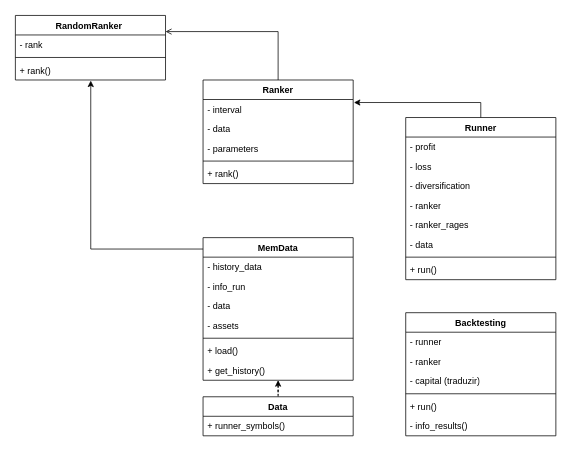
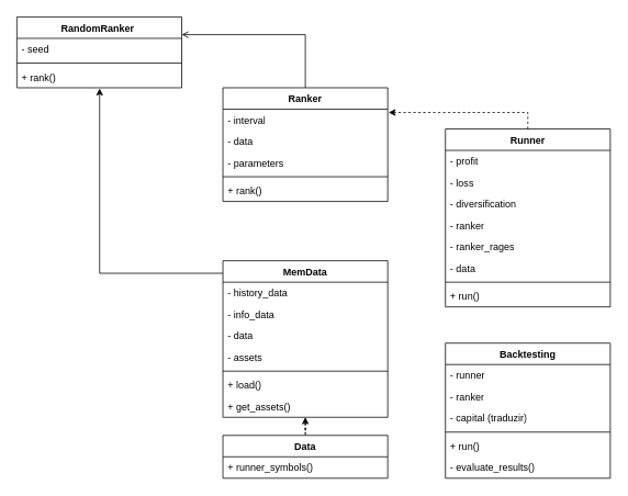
- <mxCell id="29" value="- rank" style="text;strokeColor=none;fillColor=none;align=left;verticalAlign=top;spacingLeft=4;spacingRight=4;overflow=hidden;rotatable=0;points=[[0,0.5],[1,0.5]];portConstraint=eastwest;whiteSpace=wrap;html=1;" parent="28" vertex="1"><mxGeometry y="26" width="200" height="26" as="geometry" /></mxCell>
+ <mxCell id="29" value="- seed" style="text;strokeColor=none;fillColor=none;align=left;verticalAlign=top;spacingLeft=4;spacingRight=4;overflow=hidden;rotatable=0;points=[[0,0.5],[1,0.5]];portConstraint=eastwest;whiteSpace=wrap;html=1;" parent="28" vertex="1"><mxGeometry y="26" width="200" height="26" as="geometry" /></mxCell>
- <mxCell id="32" style="edgeStyle=orthogonalEdgeStyle;rounded=0;orthogonalLoop=1;jettySize=auto;html=1;exitX=0.5;exitY=0;exitDx=0;exitDy=0;entryX=1.005;entryY=0.154;entryDx=0;entryDy=0;entryPerimeter=0;" parent="1" source="12" target="7" edge="1"><mxGeometry relative="1" as="geometry" /></mxCell>
+ <mxCell id="32" style="edgeStyle=orthogonalEdgeStyle;rounded=0;orthogonalLoop=1;jettySize=auto;html=1;exitX=0.5;exitY=0;exitDx=0;exitDy=0;entryX=1.005;entryY=0.154;entryDx=0;entryDy=0;entryPerimeter=0;dashed=1;" parent="1" source="12" target="7" edge="1"><mxGeometry relative="1" as="geometry" /></mxCell>
- <mxCell id="35" value="- info_run" style="text;strokeColor=none;fillColor=none;align=left;verticalAlign=top;spacingLeft=4;spacingRight=4;overflow=hidden;rotatable=0;points=[[0,0.5],[1,0.5]];portConstraint=eastwest;whiteSpace=wrap;html=1;" parent="33" vertex="1"><mxGeometry y="52" width="200" height="26" as="geometry" /></mxCell>
+ <mxCell id="35" value="- info_data" style="text;strokeColor=none;fillColor=none;align=left;verticalAlign=top;spacingLeft=4;spacingRight=4;overflow=hidden;rotatable=0;points=[[0,0.5],[1,0.5]];portConstraint=eastwest;whiteSpace=wrap;html=1;" parent="33" vertex="1"><mxGeometry y="52" width="200" height="26" as="geometry" /></mxCell>
- <mxCell id="40" value="+ get_history()" style="text;strokeColor=none;fillColor=none;align=left;verticalAlign=top;spacingLeft=4;spacingRight=4;overflow=hidden;rotatable=0;points=[[0,0.5],[1,0.5]];portConstraint=eastwest;whiteSpace=wrap;html=1;" parent="33" vertex="1"><mxGeometry y="164" width="200" height="26" as="geometry" /></mxCell>
+ <mxCell id="40" value="+ get_assets()" style="text;strokeColor=none;fillColor=none;align=left;verticalAlign=top;spacingLeft=4;spacingRight=4;overflow=hidden;rotatable=0;points=[[0,0.5],[1,0.5]];portConstraint=eastwest;whiteSpace=wrap;html=1;" parent="33" vertex="1"><mxGeometry y="164" width="200" height="26" as="geometry" /></mxCell>
- <mxCell id="27" value="&lt;div&gt;- info_results()&lt;/div&gt;" style="text;strokeColor=none;fillColor=none;align=left;verticalAlign=top;spacingLeft=4;spacingRight=4;overflow=hidden;rotatable=0;points=[[0,0.5],[1,0.5]];portConstraint=eastwest;whiteSpace=wrap;html=1;" parent="21" vertex="1"><mxGeometry y="138" width="200" height="26" as="geometry" /></mxCell>
+ <mxCell id="27" value="&lt;div&gt;- evaluate_results()&lt;/div&gt;" style="text;strokeColor=none;fillColor=none;align=left;verticalAlign=top;spacingLeft=4;spacingRight=4;overflow=hidden;rotatable=0;points=[[0,0.5],[1,0.5]];portConstraint=eastwest;whiteSpace=wrap;html=1;" parent="21" vertex="1"><mxGeometry y="138" width="200" height="26" as="geometry" /></mxCell>
